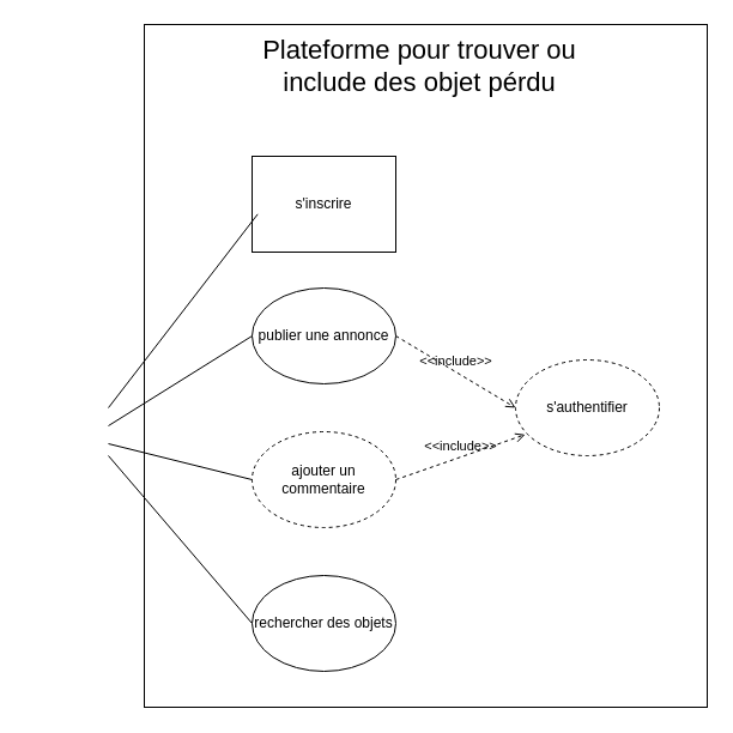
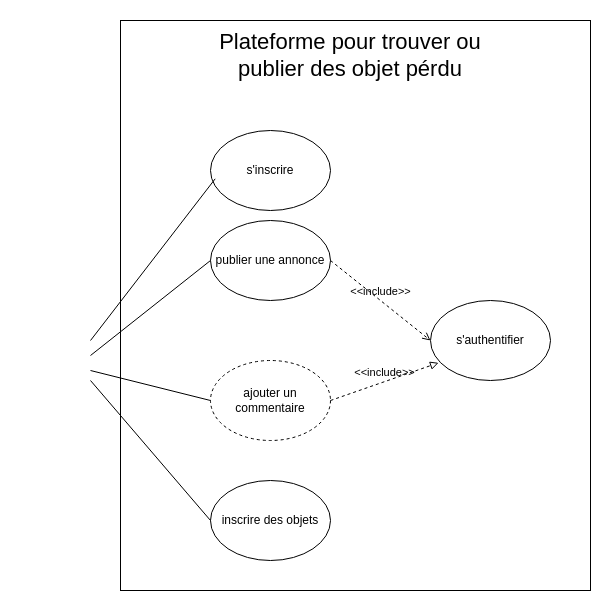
- <mxCell id="15" value="Plateforme pour trouver ou include des objet pérdu" style="text;html=1;align=center;verticalAlign=middle;whiteSpace=wrap;rounded=0;fontSize=22;" vertex="1" parent="2"><mxGeometry x="190" y="20" width="280" height="30" as="geometry" /></mxCell>
+ <mxCell id="15" value="Plateforme pour trouver ou publier des objet pérdu" style="text;html=1;align=center;verticalAlign=middle;whiteSpace=wrap;rounded=0;fontSize=22;" vertex="1" parent="2"><mxGeometry x="190" y="20" width="280" height="30" as="geometry" /></mxCell>
- <mxCell id="3" value="s'inscrire" style="whiteSpace=wrap;html=1;rounded=0;" vertex="1" parent="2"><mxGeometry x="190" y="110" width="120" height="80" as="geometry" /></mxCell>
+ <mxCell id="3" value="s'inscrire" style="ellipse;whiteSpace=wrap;html=1;" vertex="1" parent="2"><mxGeometry x="190" y="110" width="120" height="80" as="geometry" /></mxCell>
- <mxCell id="4" value="publier une annonce" style="ellipse;whiteSpace=wrap;html=1;" vertex="1" parent="2"><mxGeometry x="190" y="220" width="120" height="80" as="geometry" /></mxCell>
+ <mxCell id="4" value="publier une annonce" style="ellipse;whiteSpace=wrap;html=1;" vertex="1" parent="2"><mxGeometry x="190" y="200" width="120" height="80" as="geometry" /></mxCell>
- <mxCell id="7" value="s'authentifier" style="ellipse;whiteSpace=wrap;html=1;dashed=1;" vertex="1" parent="2"><mxGeometry x="410" y="280" width="120" height="80" as="geometry" /></mxCell>
+ <mxCell id="7" value="s'authentifier" style="ellipse;whiteSpace=wrap;html=1;" vertex="1" parent="2"><mxGeometry x="410" y="280" width="120" height="80" as="geometry" /></mxCell>
- <mxCell id="13" value="&amp;lt;&amp;lt;include&amp;gt;&amp;gt;" style="html=1;verticalAlign=bottom;labelBackgroundColor=none;endArrow=open;endFill=0;dashed=1;rounded=0;entryX=0.067;entryY=0.779;entryDx=0;entryDy=0;exitX=1;exitY=0.5;exitDx=0;exitDy=0;entryPerimeter=0;" edge="1" parent="2" source="5" target="7"><mxGeometry width="160" relative="1" as="geometry"><mxPoint x="320" y="270" as="sourcePoint" /><mxPoint x="420" y="330" as="targetPoint" /></mxGeometry></mxCell>
+ <mxCell id="13" value="&amp;lt;&amp;lt;include&amp;gt;&amp;gt;" style="html=1;verticalAlign=bottom;labelBackgroundColor=none;endArrow=block;endFill=0;dashed=1;rounded=0;entryX=0.067;entryY=0.779;entryDx=0;entryDy=0;exitX=1;exitY=0.5;exitDx=0;exitDy=0;entryPerimeter=0;" edge="1" parent="2" source="5" target="7"><mxGeometry width="160" relative="1" as="geometry"><mxPoint x="320" y="270" as="sourcePoint" /><mxPoint x="420" y="330" as="targetPoint" /></mxGeometry></mxCell>
- <mxCell id="6" value="rechercher des objets" style="ellipse;whiteSpace=wrap;html=1;" vertex="1" parent="2"><mxGeometry x="190" y="460" width="120" height="80" as="geometry" /></mxCell>
+ <mxCell id="6" value="inscrire des objets" style="ellipse;whiteSpace=wrap;html=1;" vertex="1" parent="2"><mxGeometry x="190" y="460" width="120" height="80" as="geometry" /></mxCell>
